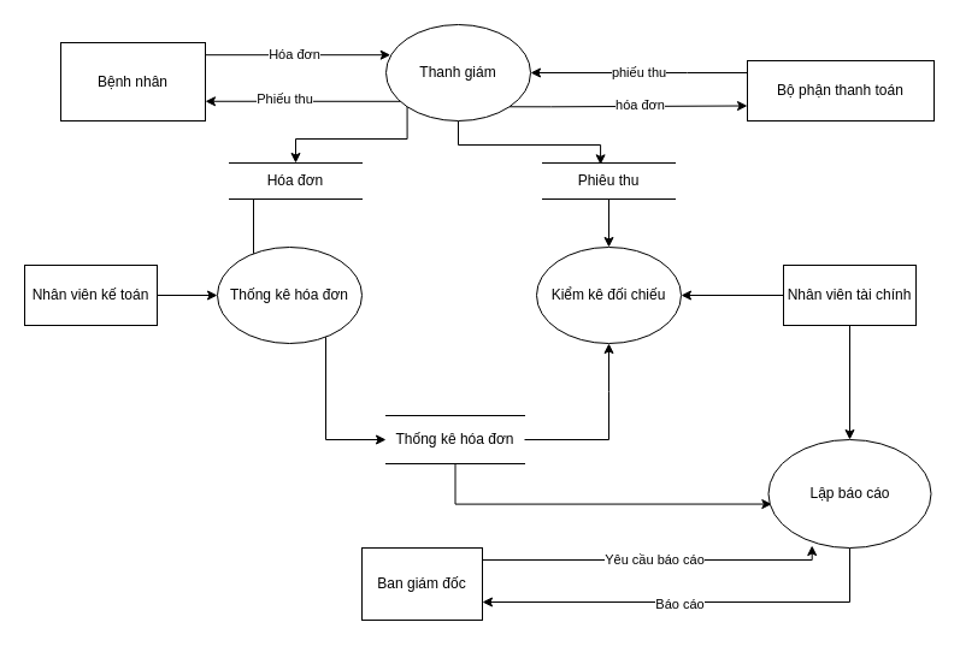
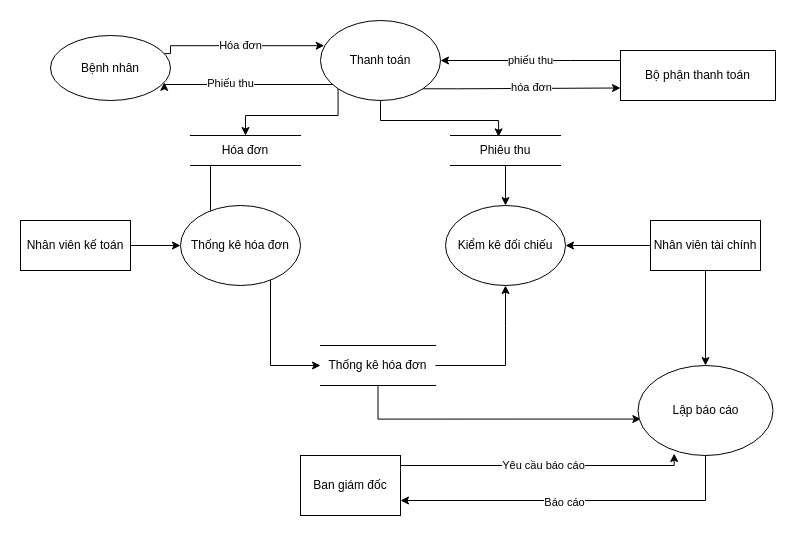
- <mxCell id="10" value="Thanh giám" style="ellipse;whiteSpace=wrap;html=1;" vertex="1" parent="1"><mxGeometry x="320" y="20" width="120" height="80" as="geometry" /></mxCell>
+ <mxCell id="10" value="Thanh toán" style="ellipse;whiteSpace=wrap;html=1;" vertex="1" parent="1"><mxGeometry x="320" y="20" width="120" height="80" as="geometry" /></mxCell>
- <mxCell id="3" value="Bệnh nhân" style="rounded=0;whiteSpace=wrap;html=1;" vertex="1" parent="1"><mxGeometry x="50" y="35" width="120" height="65" as="geometry" /></mxCell>
+ <mxCell id="3" value="Bệnh nhân" style="ellipse;whiteSpace=wrap;html=1;" vertex="1" parent="1"><mxGeometry x="50" y="35" width="120" height="65" as="geometry" /></mxCell>
